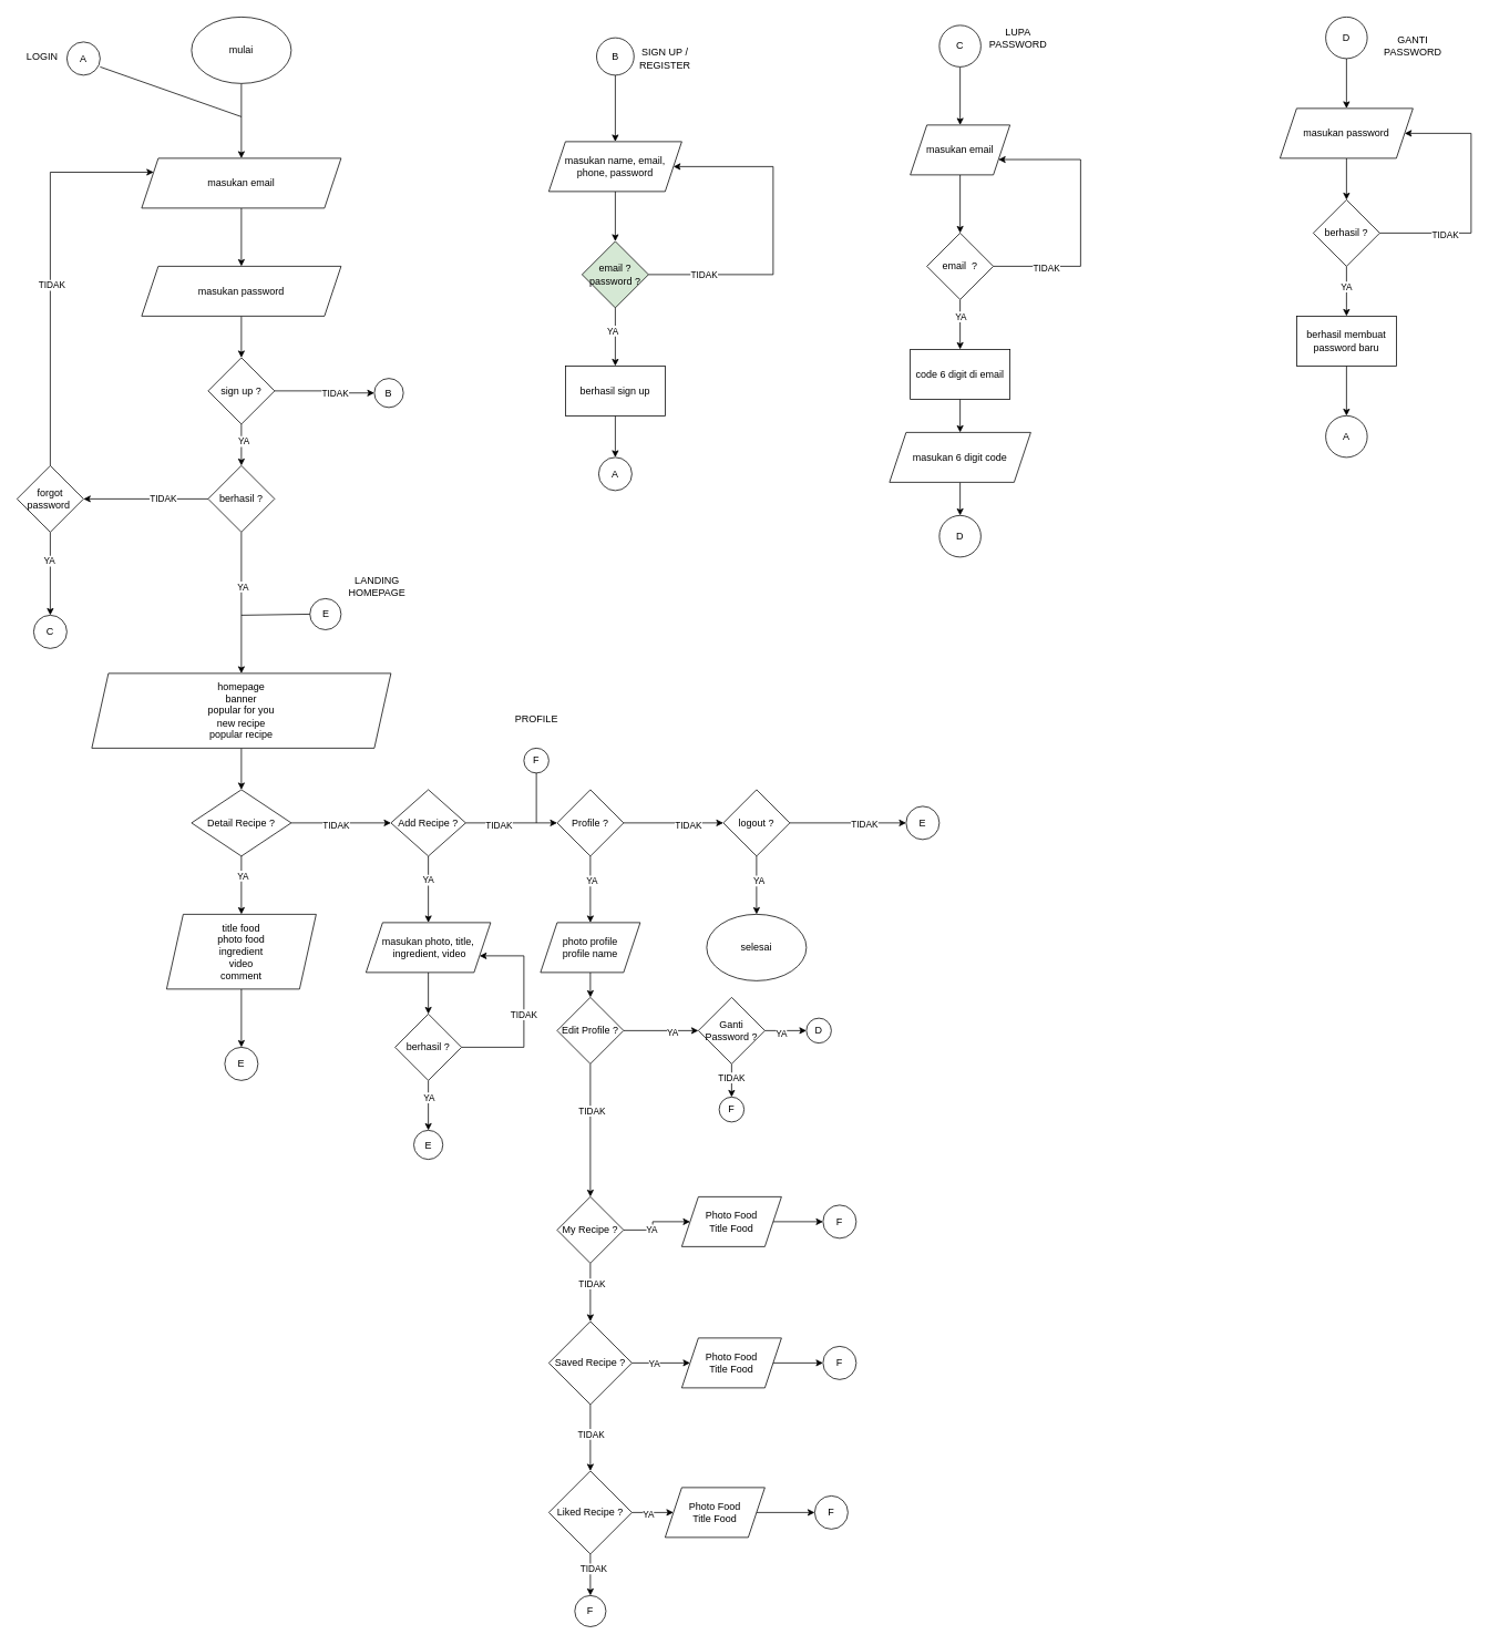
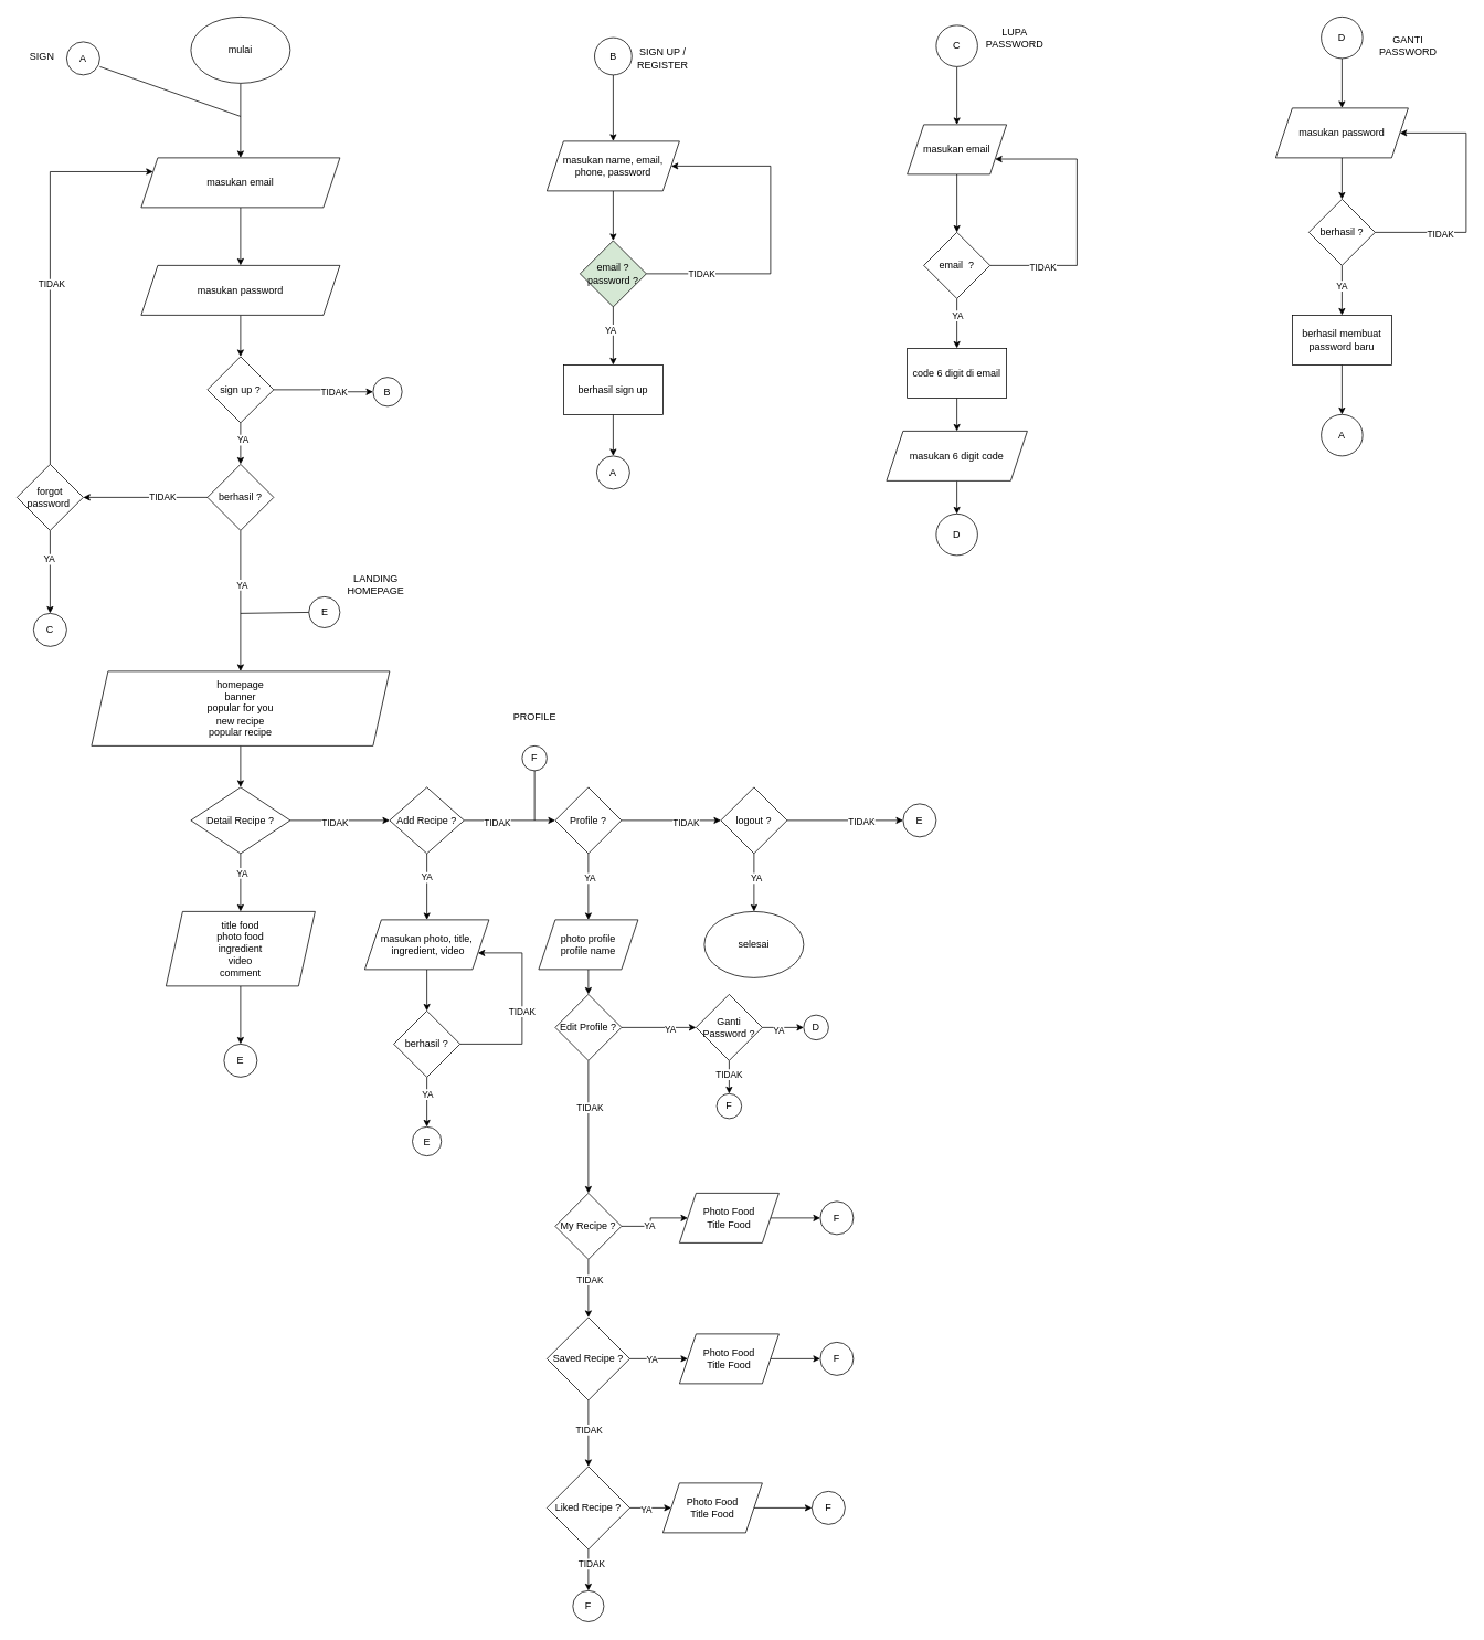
- <mxCell id="41" value="LOGIN" style="text;html=1;align=center;verticalAlign=middle;resizable=0;points=[];autosize=1;strokeColor=none;fillColor=none;" parent="1" vertex="1"><mxGeometry x="20" y="52.5" width="60" height="30" as="geometry" /></mxCell>
+ <mxCell id="41" value="SIGN" style="text;html=1;align=center;verticalAlign=middle;resizable=0;points=[];autosize=1;strokeColor=none;fillColor=none;" parent="1" vertex="1"><mxGeometry x="20" y="52.5" width="60" height="30" as="geometry" /></mxCell>
